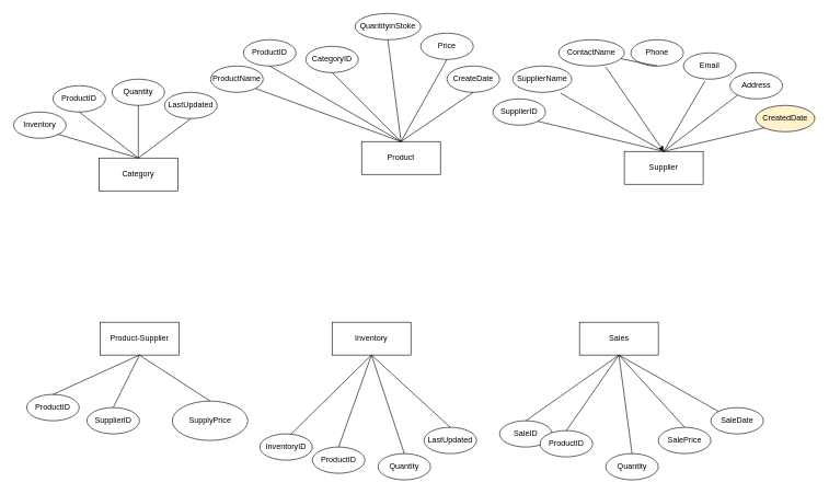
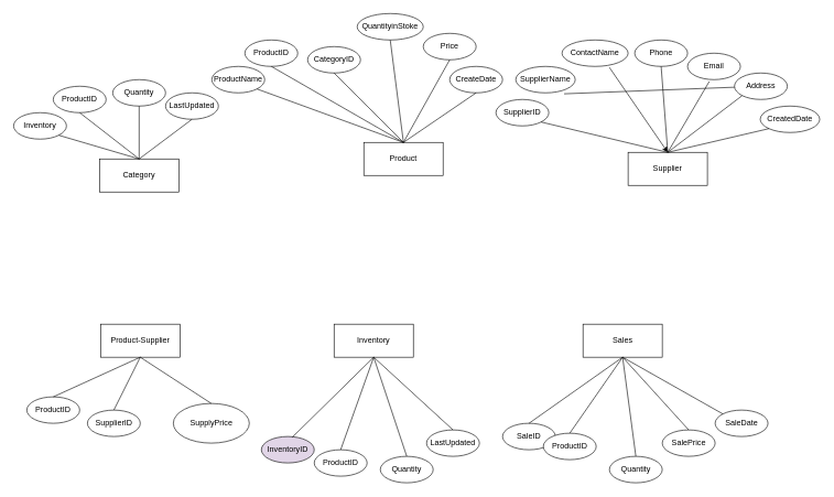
- <mxCell id="35" value="" style="endArrow=none;html=1;rounded=0;exitX=0.5;exitY=1;exitDx=0;exitDy=0;" edge="1" parent="1" source="28" target="27"><mxGeometry width="50" height="50" relative="1" as="geometry"><mxPoint x="868" y="224" as="sourcePoint" /><mxPoint x="1040" y="260" as="targetPoint" /></mxGeometry></mxCell>
+ <mxCell id="35" value="" style="endArrow=none;html=1;rounded=0;entryX=0.5;entryY=0;entryDx=0;entryDy=0;exitX=0.5;exitY=1;exitDx=0;exitDy=0;" edge="1" parent="1" source="28" target="24"><mxGeometry width="50" height="50" relative="1" as="geometry"><mxPoint x="868" y="224" as="sourcePoint" /><mxPoint x="1040" y="260" as="targetPoint" /></mxGeometry></mxCell>
- <mxCell id="31" value="CreatedDate" style="ellipse;whiteSpace=wrap;html=1;fillColor=#fff2cc;" vertex="1" parent="1"><mxGeometry x="1150" y="160" width="90" height="40" as="geometry" /></mxCell>
+ <mxCell id="31" value="CreatedDate" style="ellipse;whiteSpace=wrap;html=1;" vertex="1" parent="1"><mxGeometry x="1150" y="160" width="90" height="40" as="geometry" /></mxCell>
- <mxCell id="33" value="" style="endArrow=none;html=1;rounded=0;exitX=0.813;exitY=1.036;exitDx=0;exitDy=0;exitPerimeter=0;entryX=0.5;entryY=0;entryDx=0;entryDy=0;" edge="1" parent="1" source="26" target="24"><mxGeometry width="50" height="50" relative="1" as="geometry"><mxPoint x="848" y="204" as="sourcePoint" /><mxPoint x="1020" y="200" as="targetPoint" /></mxGeometry></mxCell>
+ <mxCell id="33" value="" style="endArrow=none;html=1;rounded=0;exitX=0.813;exitY=1.036;exitDx=0;exitDy=0;exitPerimeter=0;" edge="1" parent="1" source="26" target="30"><mxGeometry width="50" height="50" relative="1" as="geometry"><mxPoint x="848" y="204" as="sourcePoint" /><mxPoint x="1020" y="200" as="targetPoint" /></mxGeometry></mxCell>
- <mxCell id="47" value="InventoryID" style="ellipse;whiteSpace=wrap;html=1;" vertex="1" parent="1"><mxGeometry x="395" y="660" width="80" height="40" as="geometry" /></mxCell>
+ <mxCell id="47" value="InventoryID" style="ellipse;whiteSpace=wrap;html=1;fillColor=#e1d5e7;" vertex="1" parent="1"><mxGeometry x="395" y="660" width="80" height="40" as="geometry" /></mxCell>
